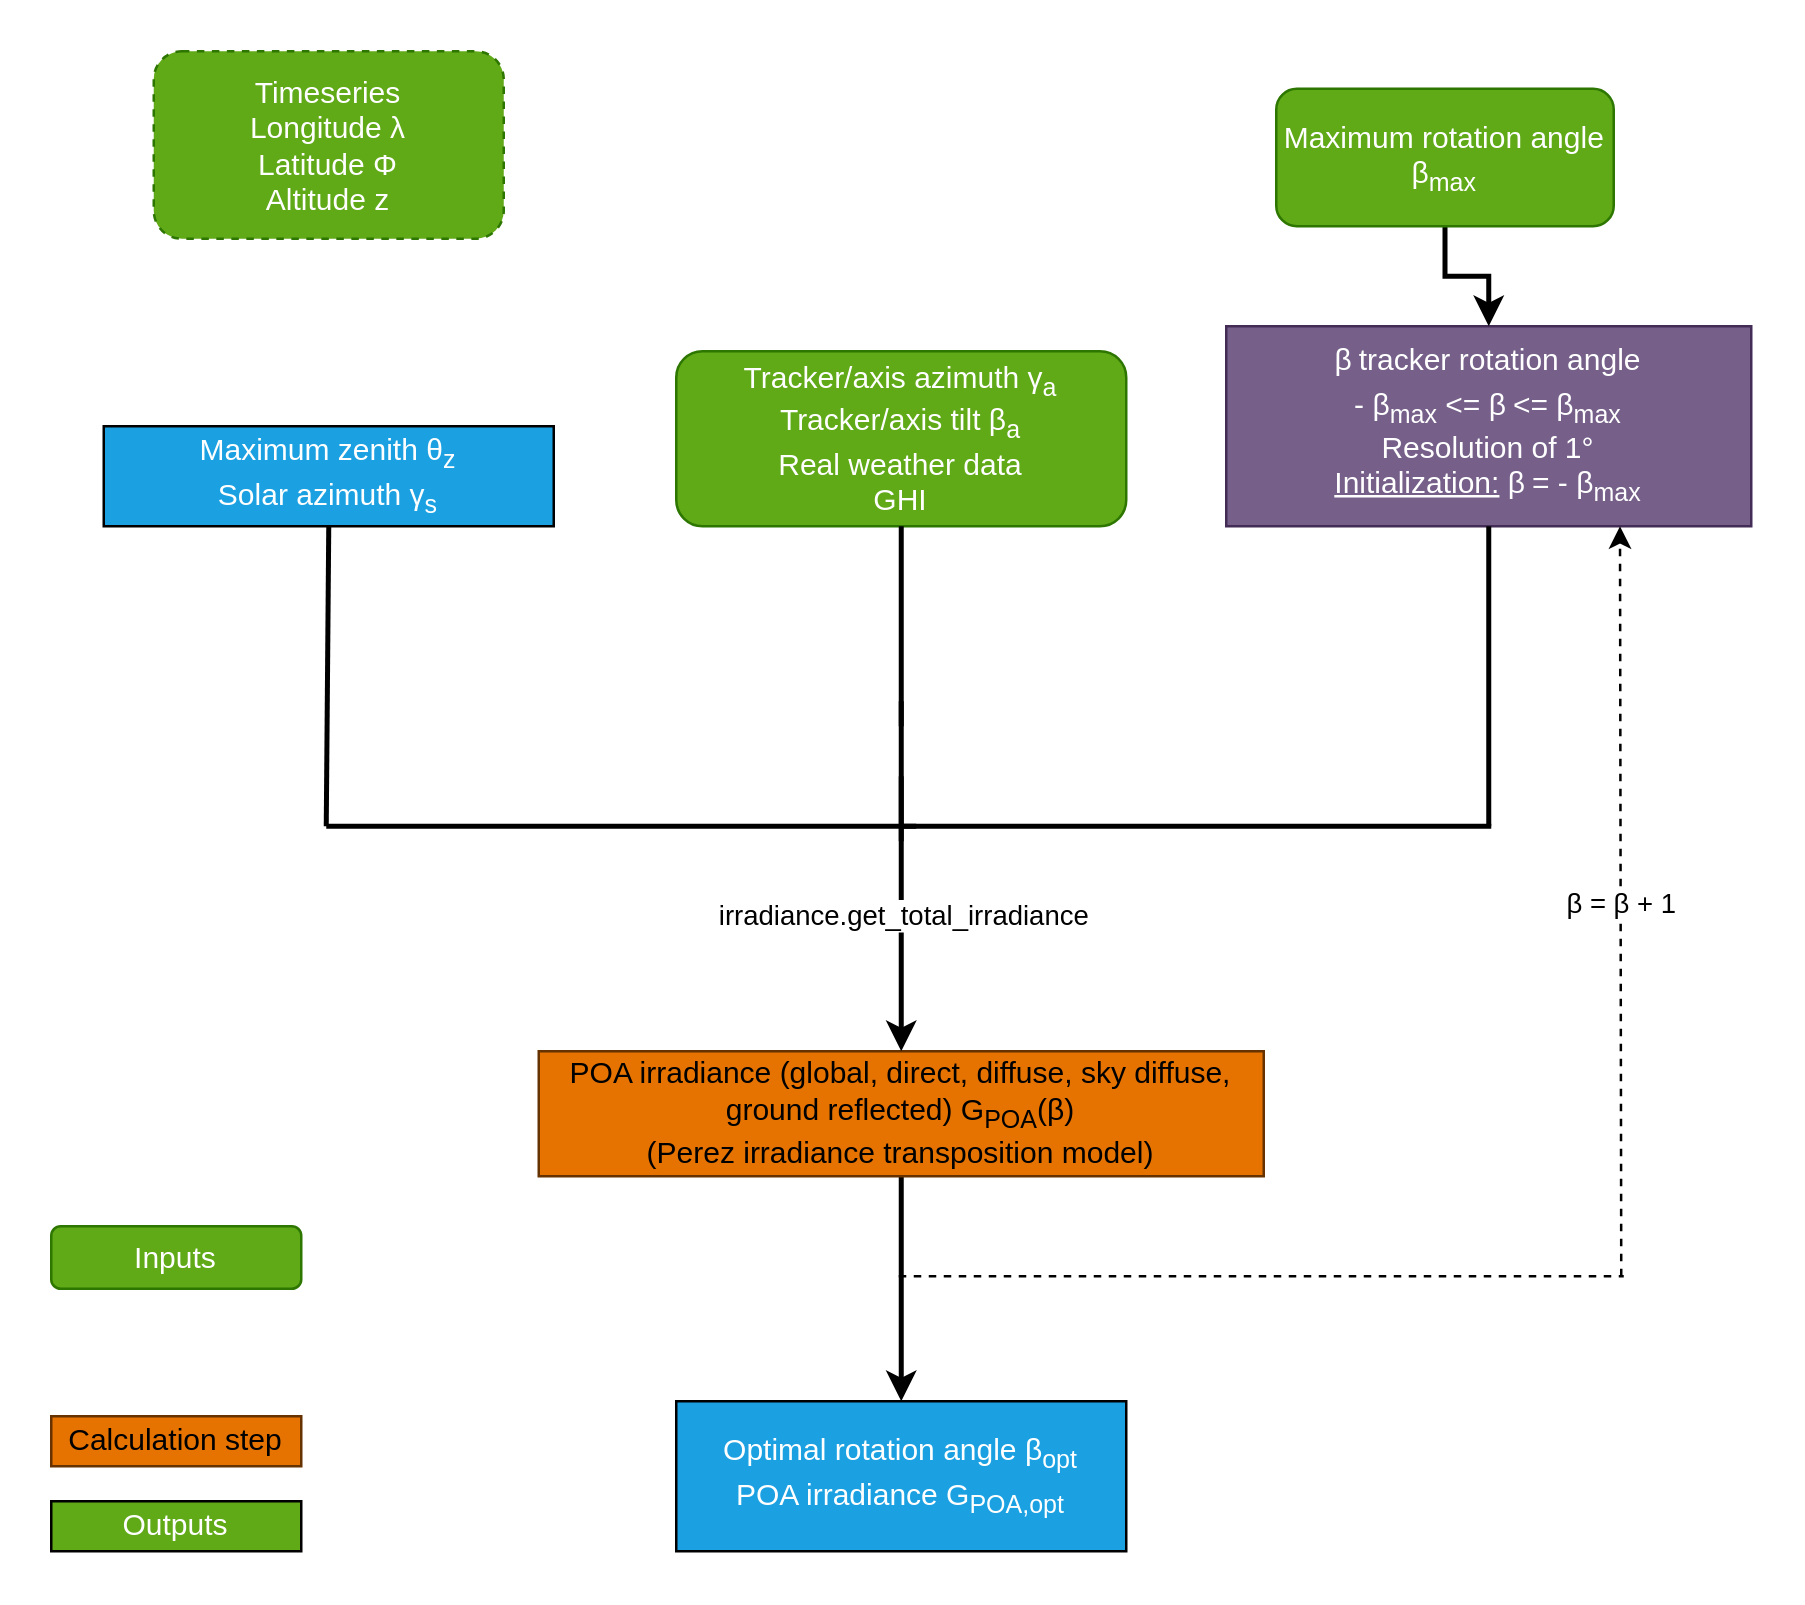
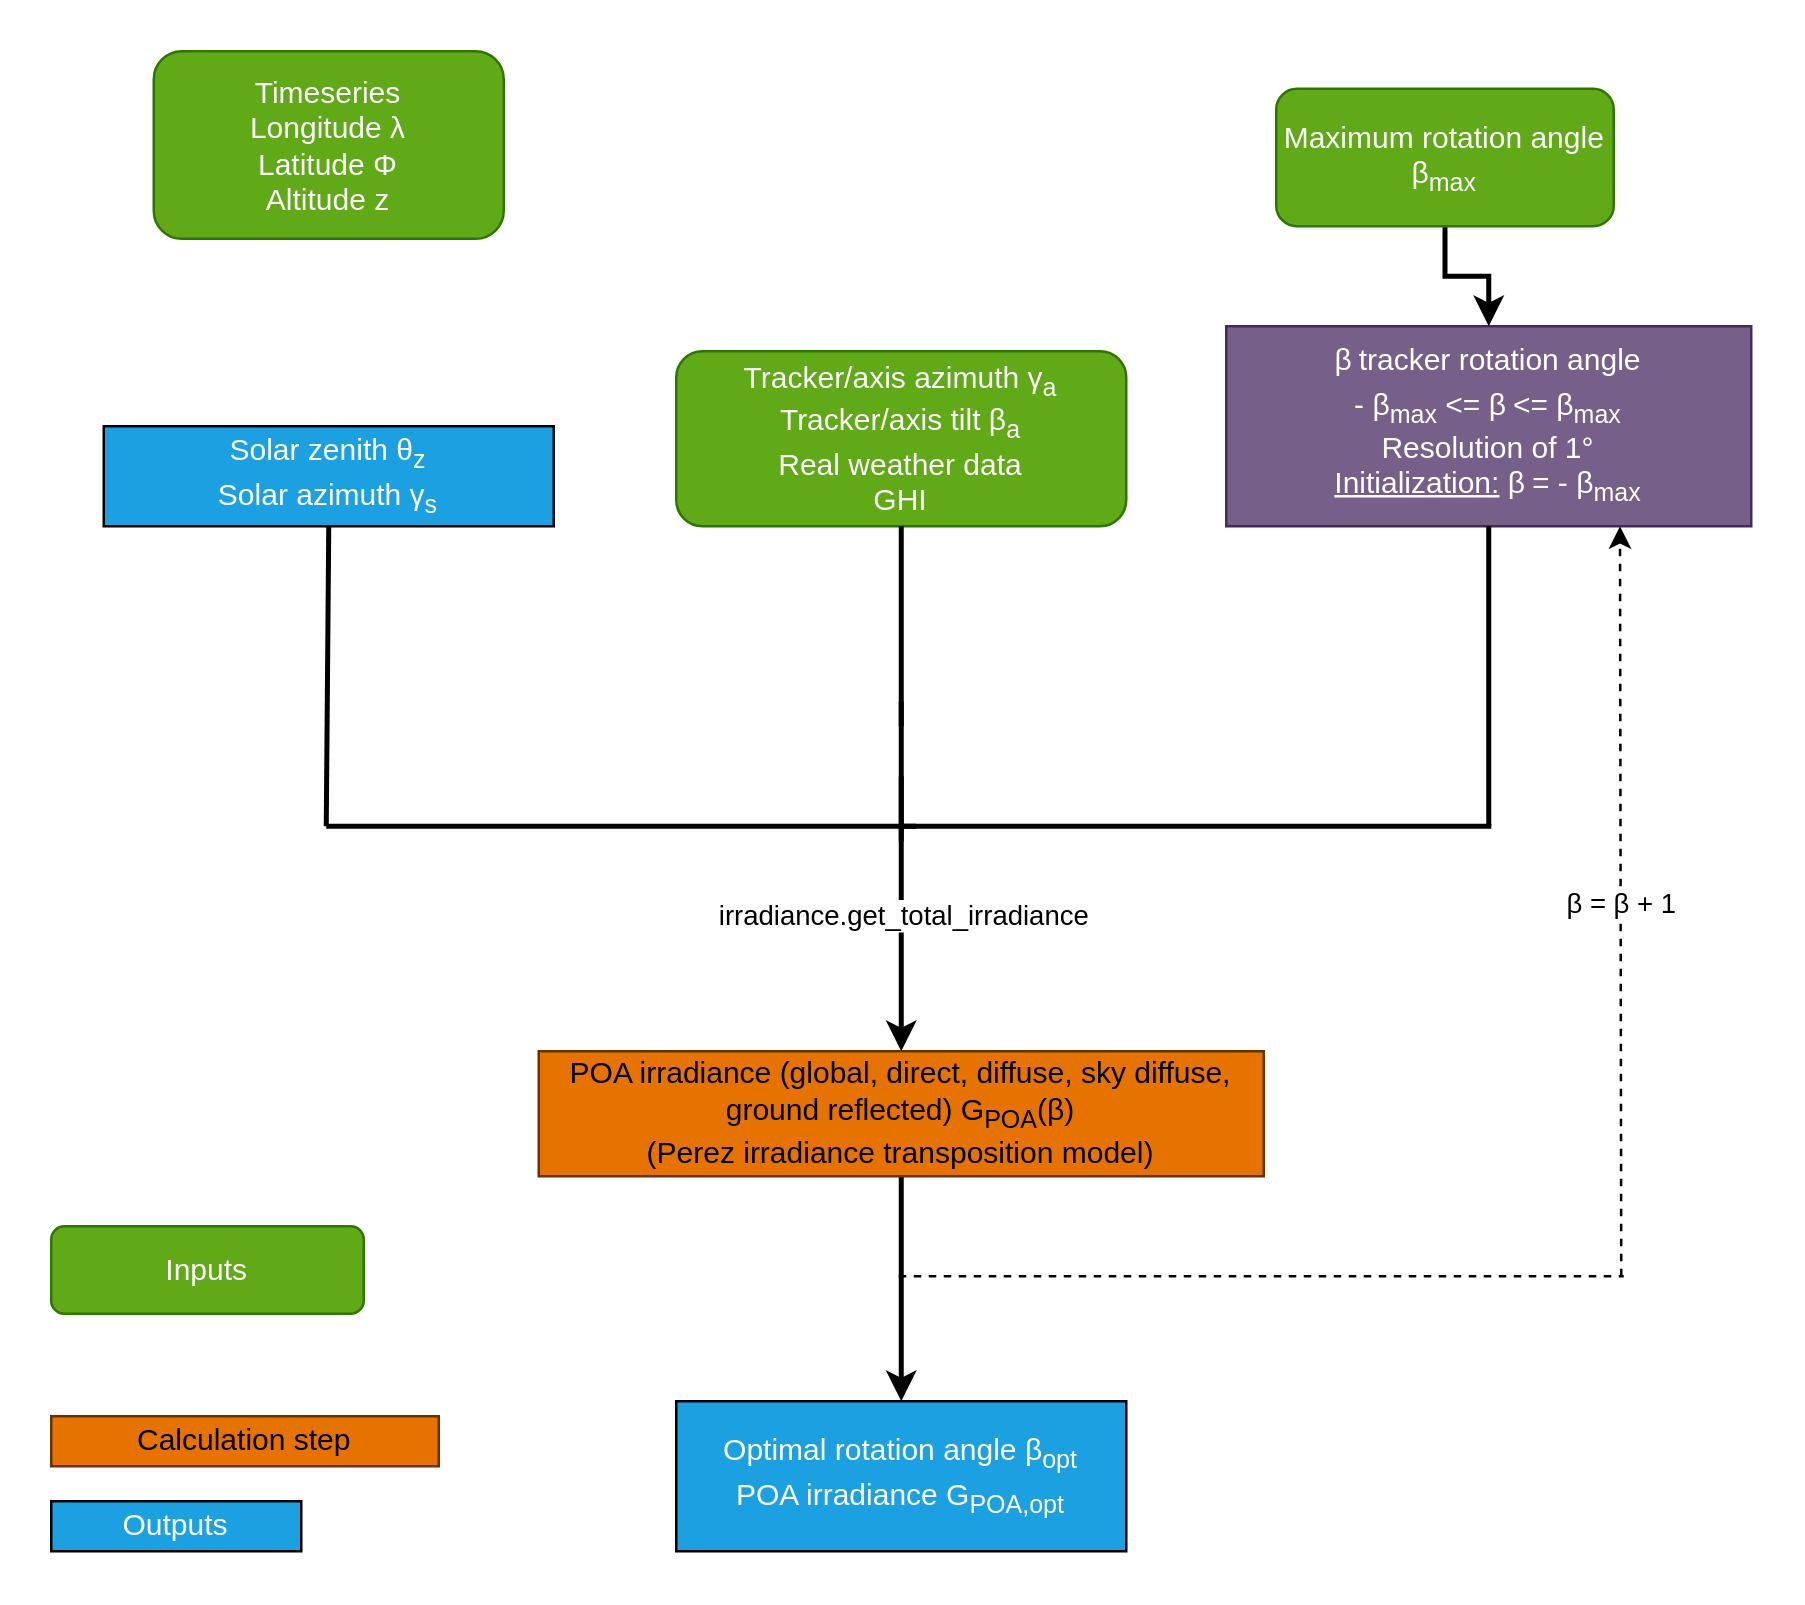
- <mxCell id="2" value="Timeseries&lt;br&gt;&lt;div&gt;Longitude &lt;span&gt;λ&lt;/span&gt;&lt;/div&gt;&lt;div&gt;Latitude &lt;span lang=&quot;fr&quot; class=&quot;BxUVEf ILfuVd&quot;&gt;&lt;span class=&quot;hgKElc&quot;&gt;Φ&lt;/span&gt;&lt;/span&gt;&lt;/div&gt;&lt;div&gt;Altitude z&lt;br&gt;&lt;/div&gt;" style="rounded=1;whiteSpace=wrap;html=1;fontSize=12;glass=0;strokeWidth=1;shadow=0;fillColor=#60a917;fontColor=#ffffff;strokeColor=#2D7600;dashed=1;" parent="1" vertex="1"><mxGeometry x="61" y="20" width="140" height="75" as="geometry" /></mxCell>
+ <mxCell id="2" value="Timeseries&lt;br&gt;&lt;div&gt;Longitude &lt;span&gt;λ&lt;/span&gt;&lt;/div&gt;&lt;div&gt;Latitude &lt;span lang=&quot;fr&quot; class=&quot;BxUVEf ILfuVd&quot;&gt;&lt;span class=&quot;hgKElc&quot;&gt;Φ&lt;/span&gt;&lt;/span&gt;&lt;/div&gt;&lt;div&gt;Altitude z&lt;br&gt;&lt;/div&gt;" style="rounded=1;whiteSpace=wrap;html=1;fontSize=12;glass=0;strokeWidth=1;shadow=0;fillColor=#60a917;fontColor=#ffffff;strokeColor=#2D7600;" parent="1" vertex="1"><mxGeometry x="61" y="20" width="140" height="75" as="geometry" /></mxCell>
- <mxCell id="3" value="Maximum zenith &lt;span lang=&quot;en&quot; class=&quot;BxUVEf ILfuVd&quot;&gt;&lt;span class=&quot;hgKElc&quot;&gt;θ&lt;sub&gt;z&lt;/sub&gt;&lt;/span&gt;&lt;/span&gt;&lt;br&gt;Solar azimuth &lt;span&gt;γ&lt;sub&gt;s&lt;/sub&gt;&lt;/span&gt;" style="rounded=0;whiteSpace=wrap;html=1;fillColor=#1ba1e2;fontColor=#ffffff;strokeColor=default;" parent="1" vertex="1"><mxGeometry x="41" y="170" width="180" height="40" as="geometry" /></mxCell>
+ <mxCell id="3" value="Solar zenith &lt;span lang=&quot;en&quot; class=&quot;BxUVEf ILfuVd&quot;&gt;&lt;span class=&quot;hgKElc&quot;&gt;θ&lt;sub&gt;z&lt;/sub&gt;&lt;/span&gt;&lt;/span&gt;&lt;br&gt;Solar azimuth &lt;span&gt;γ&lt;sub&gt;s&lt;/sub&gt;&lt;/span&gt;" style="rounded=0;whiteSpace=wrap;html=1;fillColor=#1ba1e2;fontColor=#ffffff;strokeColor=default;" parent="1" vertex="1"><mxGeometry x="41" y="170" width="180" height="40" as="geometry" /></mxCell>
- <mxCell id="21" value="Inputs" style="rounded=1;whiteSpace=wrap;html=1;fontSize=12;glass=0;strokeWidth=1;shadow=0;fillColor=#60a917;fontColor=#ffffff;strokeColor=#2D7600;" parent="1" vertex="1"><mxGeometry x="20" y="490" width="100" height="25" as="geometry" /></mxCell>
+ <mxCell id="21" value="Inputs" style="rounded=1;whiteSpace=wrap;html=1;fontSize=12;glass=0;strokeWidth=1;shadow=0;fillColor=#60a917;fontColor=#ffffff;strokeColor=#2D7600;" parent="1" vertex="1"><mxGeometry x="20" y="490" width="125" height="35" as="geometry" /></mxCell>
- <mxCell id="22" value="Calculation step" style="rounded=0;whiteSpace=wrap;html=1;fillStyle=solid;fillColor=#E67300;strokeColor=#663300;" parent="1" vertex="1"><mxGeometry x="20" y="566" width="100" height="20" as="geometry" /></mxCell>
+ <mxCell id="22" value="Calculation step" style="rounded=0;whiteSpace=wrap;html=1;fillStyle=solid;fillColor=#E67300;strokeColor=#663300;" parent="1" vertex="1"><mxGeometry x="20" y="566" width="155" height="20" as="geometry" /></mxCell>
- <mxCell id="23" value="Outputs" style="rounded=0;whiteSpace=wrap;html=1;fillColor=#60a917;fontColor=#ffffff;strokeColor=default;" parent="1" vertex="1"><mxGeometry x="20" y="600" width="100" height="20" as="geometry" /></mxCell>
+ <mxCell id="23" value="Outputs" style="rounded=0;whiteSpace=wrap;html=1;fillColor=#1ba1e2;fontColor=#ffffff;strokeColor=default;" parent="1" vertex="1"><mxGeometry x="20" y="600" width="100" height="20" as="geometry" /></mxCell>
